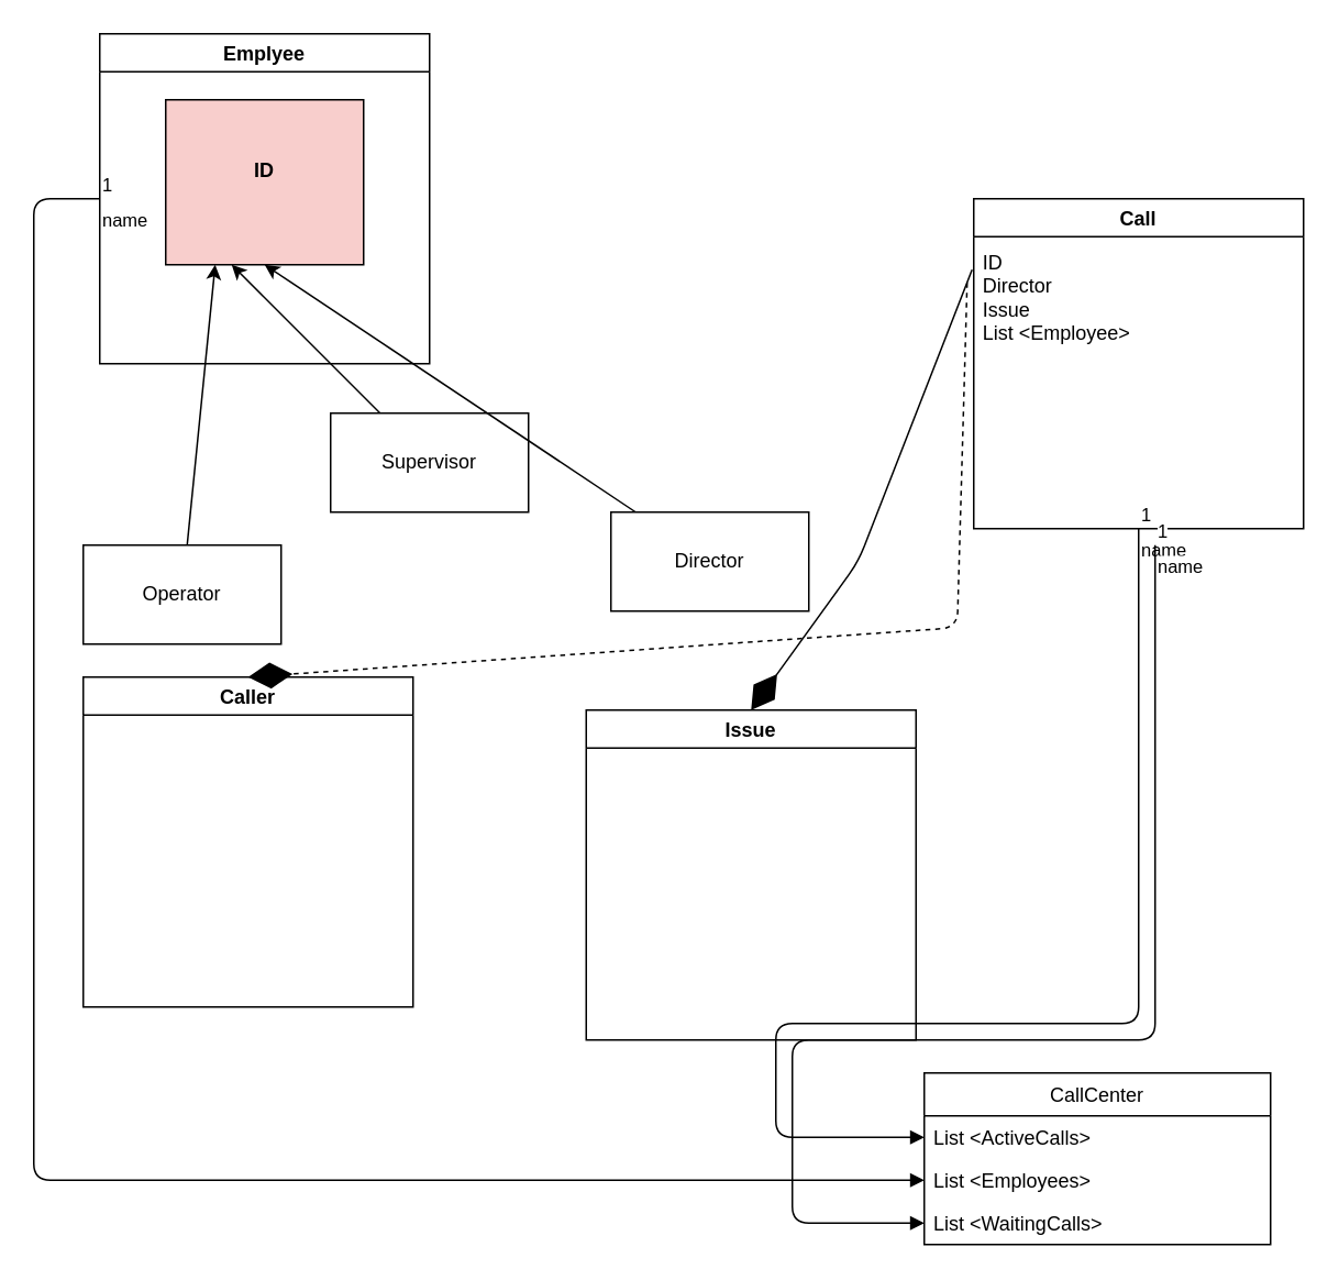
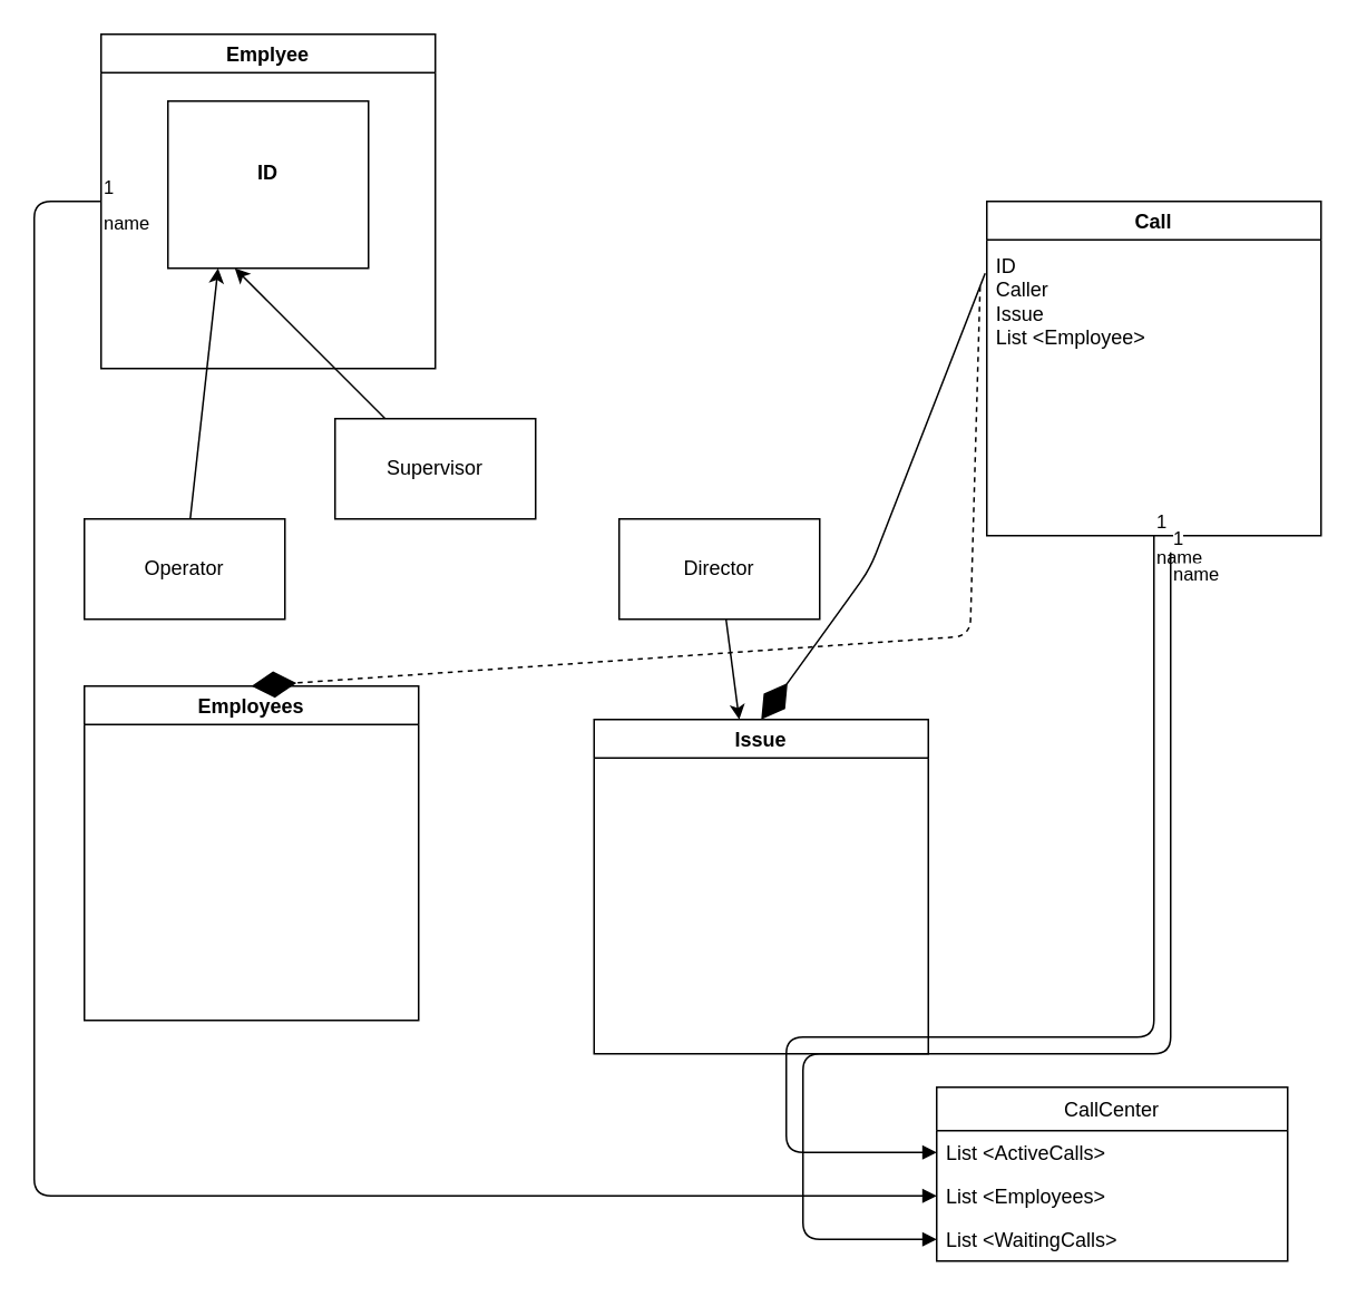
- <mxCell id="9" value="&lt;b&gt;ID&lt;br&gt;&lt;br&gt;&lt;/b&gt;" style="rounded=0;whiteSpace=wrap;html=1;fillColor=#f8cecc;" vertex="1" parent="8"><mxGeometry x="40" y="40" width="120" height="100" as="geometry" /></mxCell>
+ <mxCell id="9" value="&lt;b&gt;ID&lt;br&gt;&lt;br&gt;&lt;/b&gt;" style="rounded=0;whiteSpace=wrap;html=1;" vertex="1" parent="8"><mxGeometry x="40" y="40" width="120" height="100" as="geometry" /></mxCell>
- <mxCell id="13" value="&lt;div style=&quot;text-align: left&quot;&gt;&lt;span&gt;ID&lt;/span&gt;&lt;/div&gt;&lt;div style=&quot;text-align: left&quot;&gt;&lt;span&gt;Director&lt;/span&gt;&lt;/div&gt;&lt;div style=&quot;text-align: left&quot;&gt;&lt;span&gt;Issue&lt;/span&gt;&lt;/div&gt;&lt;div style=&quot;text-align: left&quot;&gt;&lt;span&gt;List &amp;lt;Employee&amp;gt;&lt;/span&gt;&lt;/div&gt;" style="text;html=1;align=center;verticalAlign=middle;resizable=0;points=[];autosize=1;strokeColor=none;fillColor=none;" vertex="1" parent="12"><mxGeometry y="30" width="100" height="60" as="geometry" /></mxCell>
+ <mxCell id="13" value="&lt;div style=&quot;text-align: left&quot;&gt;&lt;span&gt;ID&lt;/span&gt;&lt;/div&gt;&lt;div style=&quot;text-align: left&quot;&gt;&lt;span&gt;Caller&lt;/span&gt;&lt;/div&gt;&lt;div style=&quot;text-align: left&quot;&gt;&lt;span&gt;Issue&lt;/span&gt;&lt;/div&gt;&lt;div style=&quot;text-align: left&quot;&gt;&lt;span&gt;List &amp;lt;Employee&amp;gt;&lt;/span&gt;&lt;/div&gt;" style="text;html=1;align=center;verticalAlign=middle;resizable=0;points=[];autosize=1;strokeColor=none;fillColor=none;" vertex="1" parent="12"><mxGeometry y="30" width="100" height="60" as="geometry" /></mxCell>
- <mxCell id="6" style="edgeStyle=none;html=1;entryX=0.5;entryY=1;entryDx=0;entryDy=0;" edge="1" parent="1" source="7" target="9"><mxGeometry relative="1" as="geometry" /></mxCell>
+ <mxCell id="6" style="edgeStyle=none;html=1;" edge="1" parent="1" source="7" target="11"><mxGeometry relative="1" as="geometry" /></mxCell>
- <mxCell id="3" value="Operator" style="rounded=0;whiteSpace=wrap;html=1;" vertex="1" parent="1"><mxGeometry x="50" y="330" width="120" height="60" as="geometry" /></mxCell>
+ <mxCell id="3" value="Operator" style="rounded=0;whiteSpace=wrap;html=1;" vertex="1" parent="1"><mxGeometry x="50" y="310" width="120" height="60" as="geometry" /></mxCell>
- <mxCell id="10" value="Caller" style="swimlane;" vertex="1" parent="1"><mxGeometry x="50" y="410" width="200" height="200" as="geometry" /></mxCell>
+ <mxCell id="10" value="Employees" style="swimlane;" vertex="1" parent="1"><mxGeometry x="50" y="410" width="200" height="200" as="geometry" /></mxCell>
